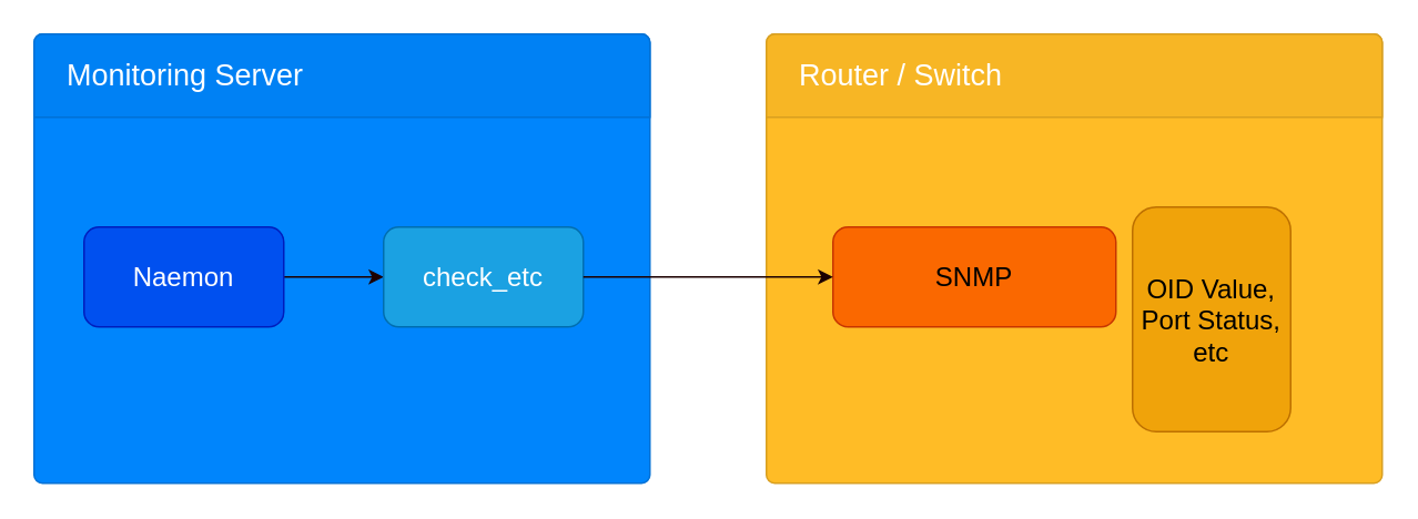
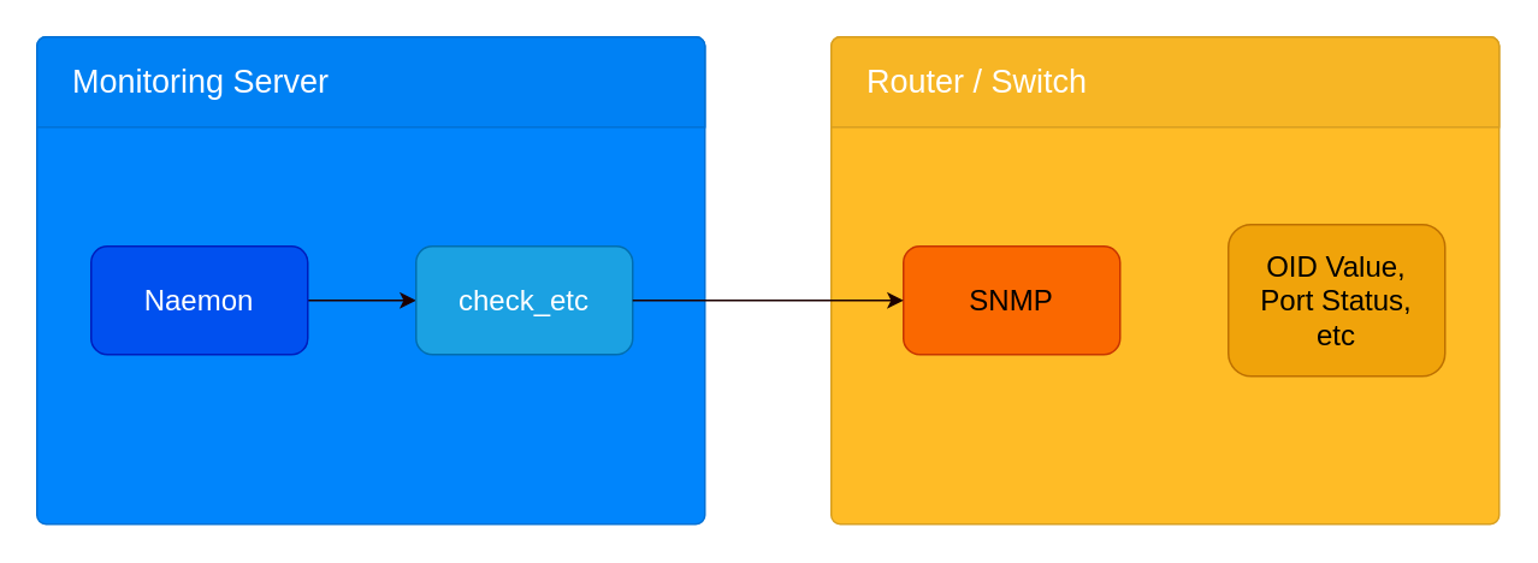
- <mxCell id="9" value="&lt;font style=&quot;font-size: 16px;&quot;&gt;SNMP&lt;/font&gt;" style="rounded=1;whiteSpace=wrap;html=1;fillColor=#fa6800;fontColor=#000000;strokeColor=#C73500;fontSize=16;" parent="7" vertex="1"><mxGeometry x="40.005" y="116" width="170" height="60" as="geometry" /></mxCell>
+ <mxCell id="9" value="&lt;font style=&quot;font-size: 16px;&quot;&gt;SNMP&lt;/font&gt;" style="rounded=1;whiteSpace=wrap;html=1;fillColor=#fa6800;fontColor=#000000;strokeColor=#C73500;fontSize=16;" parent="7" vertex="1"><mxGeometry x="40.005" y="116" width="120" height="60" as="geometry" /></mxCell>
- <mxCell id="10" value="&lt;span style=&quot;font-size: 16px;&quot;&gt;OID Value,&lt;/span&gt;&lt;div style=&quot;font-size: 16px;&quot;&gt;&lt;span style=&quot;font-size: 16px;&quot;&gt;Port Status,&lt;/span&gt;&lt;/div&gt;&lt;div style=&quot;font-size: 16px;&quot;&gt;&lt;span style=&quot;font-size: 16px;&quot;&gt;etc&lt;/span&gt;&lt;/div&gt;" style="rounded=1;whiteSpace=wrap;html=1;fillColor=#f0a30a;fontColor=#000000;strokeColor=#BD7000;fontSize=16;" parent="7" vertex="1"><mxGeometry x="220" y="104" width="95" height="135" as="geometry" /></mxCell>
+ <mxCell id="10" value="&lt;span style=&quot;font-size: 16px;&quot;&gt;OID Value,&lt;/span&gt;&lt;div style=&quot;font-size: 16px;&quot;&gt;&lt;span style=&quot;font-size: 16px;&quot;&gt;Port Status,&lt;/span&gt;&lt;/div&gt;&lt;div style=&quot;font-size: 16px;&quot;&gt;&lt;span style=&quot;font-size: 16px;&quot;&gt;etc&lt;/span&gt;&lt;/div&gt;" style="rounded=1;whiteSpace=wrap;html=1;fillColor=#f0a30a;fontColor=#000000;strokeColor=#BD7000;fontSize=16;" parent="7" vertex="1"><mxGeometry x="220" y="104" width="120" height="84" as="geometry" /></mxCell>
